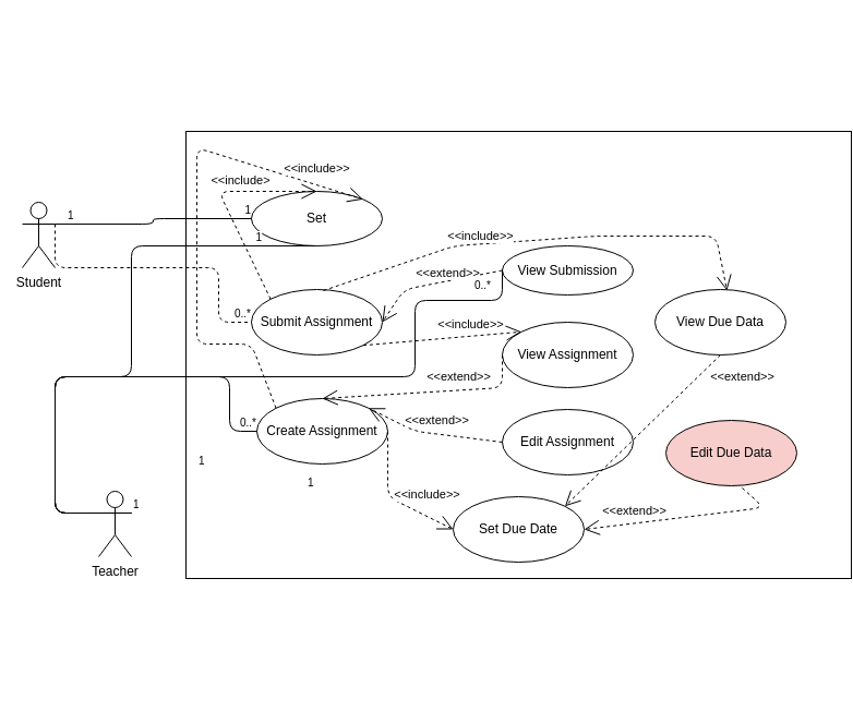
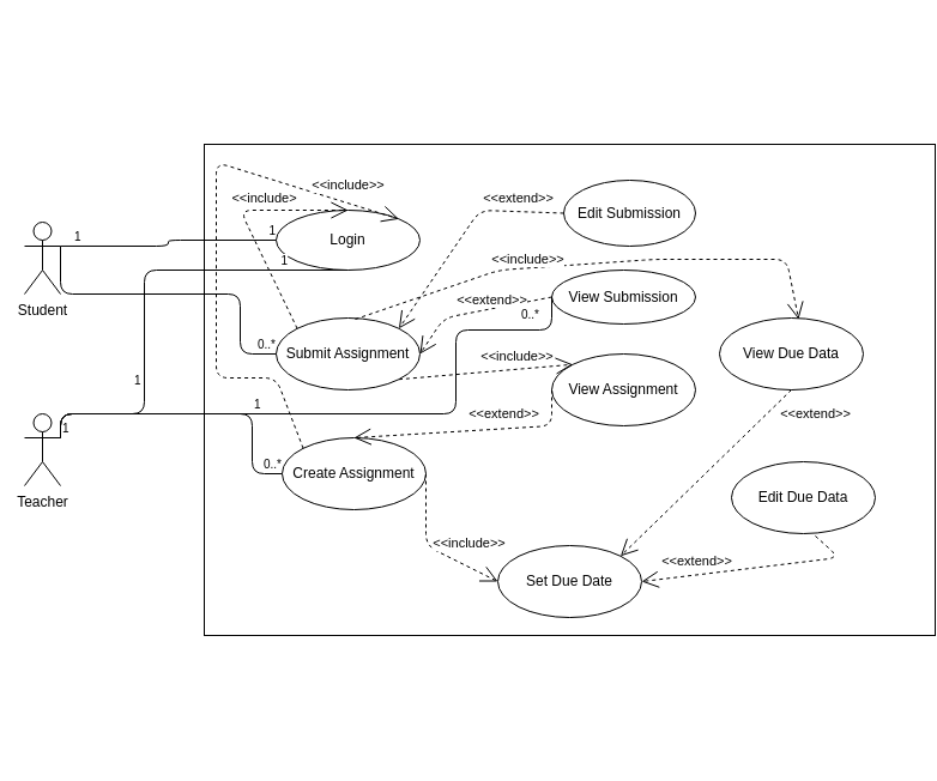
+ <mxCell id="30" value="Edit Submission" style="ellipse;whiteSpace=wrap;html=1;" vertex="1" parent="1"><mxGeometry x="470" y="150" width="110" height="55" as="geometry" /></mxCell>
+ <mxCell id="31" value="&amp;lt;&amp;lt;extend&amp;gt;&amp;gt;" style="endArrow=open;endSize=12;dashed=1;html=1;exitX=0;exitY=0.5;exitDx=0;exitDy=0;entryX=1;entryY=0;entryDx=0;entryDy=0;" edge="1" parent="1" source="30" target="6"><mxGeometry x="-0.596" y="-11" width="160" relative="1" as="geometry"><mxPoint x="10" y="555" as="sourcePoint" /><mxPoint x="170" y="555" as="targetPoint" /><Array as="points"><mxPoint x="400" y="175" /></Array><mxPoint as="offset" /></mxGeometry></mxCell>
- <mxCell id="5" value="Set" style="ellipse;whiteSpace=wrap;html=1;" vertex="1" parent="1"><mxGeometry x="230" y="175" width="120" height="50" as="geometry" /></mxCell>
+ <mxCell id="5" value="Login" style="ellipse;whiteSpace=wrap;html=1;" vertex="1" parent="1"><mxGeometry x="230" y="175" width="120" height="50" as="geometry" /></mxCell>
- <mxCell id="13" value="" style="endArrow=none;html=1;edgeStyle=orthogonalEdgeStyle;exitX=1;exitY=0.333;exitDx=0;exitDy=0;exitPerimeter=0;entryX=0;entryY=0.5;entryDx=0;entryDy=0;dashed=1;" edge="1" parent="1" source="3" target="6"><mxGeometry relative="1" as="geometry"><mxPoint x="10" y="555" as="sourcePoint" /><mxPoint x="170" y="555" as="targetPoint" /><Array as="points"><mxPoint x="50" y="245" /><mxPoint x="200" y="245" /><mxPoint x="200" y="295" /></Array></mxGeometry></mxCell>
+ <mxCell id="13" value="" style="endArrow=none;html=1;edgeStyle=orthogonalEdgeStyle;exitX=1;exitY=0.333;exitDx=0;exitDy=0;exitPerimeter=0;entryX=0;entryY=0.5;entryDx=0;entryDy=0;" edge="1" parent="1" source="3" target="6"><mxGeometry relative="1" as="geometry"><mxPoint x="10" y="555" as="sourcePoint" /><mxPoint x="170" y="555" as="targetPoint" /><Array as="points"><mxPoint x="50" y="245" /><mxPoint x="200" y="245" /><mxPoint x="200" y="295" /></Array></mxGeometry></mxCell>
- <mxCell id="24" value="&amp;lt;&amp;lt;extend&amp;gt;&amp;gt;" style="endArrow=open;endSize=12;dashed=1;html=1;entryX=1;entryY=0;entryDx=0;entryDy=0;exitX=0;exitY=0.5;exitDx=0;exitDy=0;" edge="1" parent="1" source="7" target="8"><mxGeometry x="0.258" y="-22" width="160" relative="1" as="geometry"><mxPoint x="20" y="555" as="sourcePoint" /><mxPoint x="180" y="555" as="targetPoint" /><Array as="points"><mxPoint x="380" y="395" /></Array><mxPoint x="11" y="10" as="offset" /></mxGeometry></mxCell>
- <mxCell id="7" value="Edit Assignment" style="ellipse;whiteSpace=wrap;html=1;" vertex="1" parent="1"><mxGeometry x="460" y="375" width="120" height="60" as="geometry" /></mxCell>
- <mxCell id="12" value="Edit Due Data" style="ellipse;whiteSpace=wrap;html=1;fillColor=#f8cecc;" vertex="1" parent="1"><mxGeometry x="610" y="385" width="120" height="60" as="geometry" /></mxCell>
+ <mxCell id="12" value="Edit Due Data" style="ellipse;whiteSpace=wrap;html=1;" vertex="1" parent="1"><mxGeometry x="610" y="385" width="120" height="60" as="geometry" /></mxCell>
- <mxCell id="4" value="Teacher" style="shape=umlActor;verticalLabelPosition=bottom;labelBackgroundColor=#ffffff;verticalAlign=top;html=1;outlineConnect=0;" vertex="1" parent="1"><mxGeometry x="90" y="450" width="30" height="60" as="geometry" /></mxCell>
+ <mxCell id="4" value="Teacher" style="shape=umlActor;verticalLabelPosition=bottom;labelBackgroundColor=#ffffff;verticalAlign=top;html=1;outlineConnect=0;" vertex="1" parent="1"><mxGeometry x="20" y="345" width="30" height="60" as="geometry" /></mxCell>
